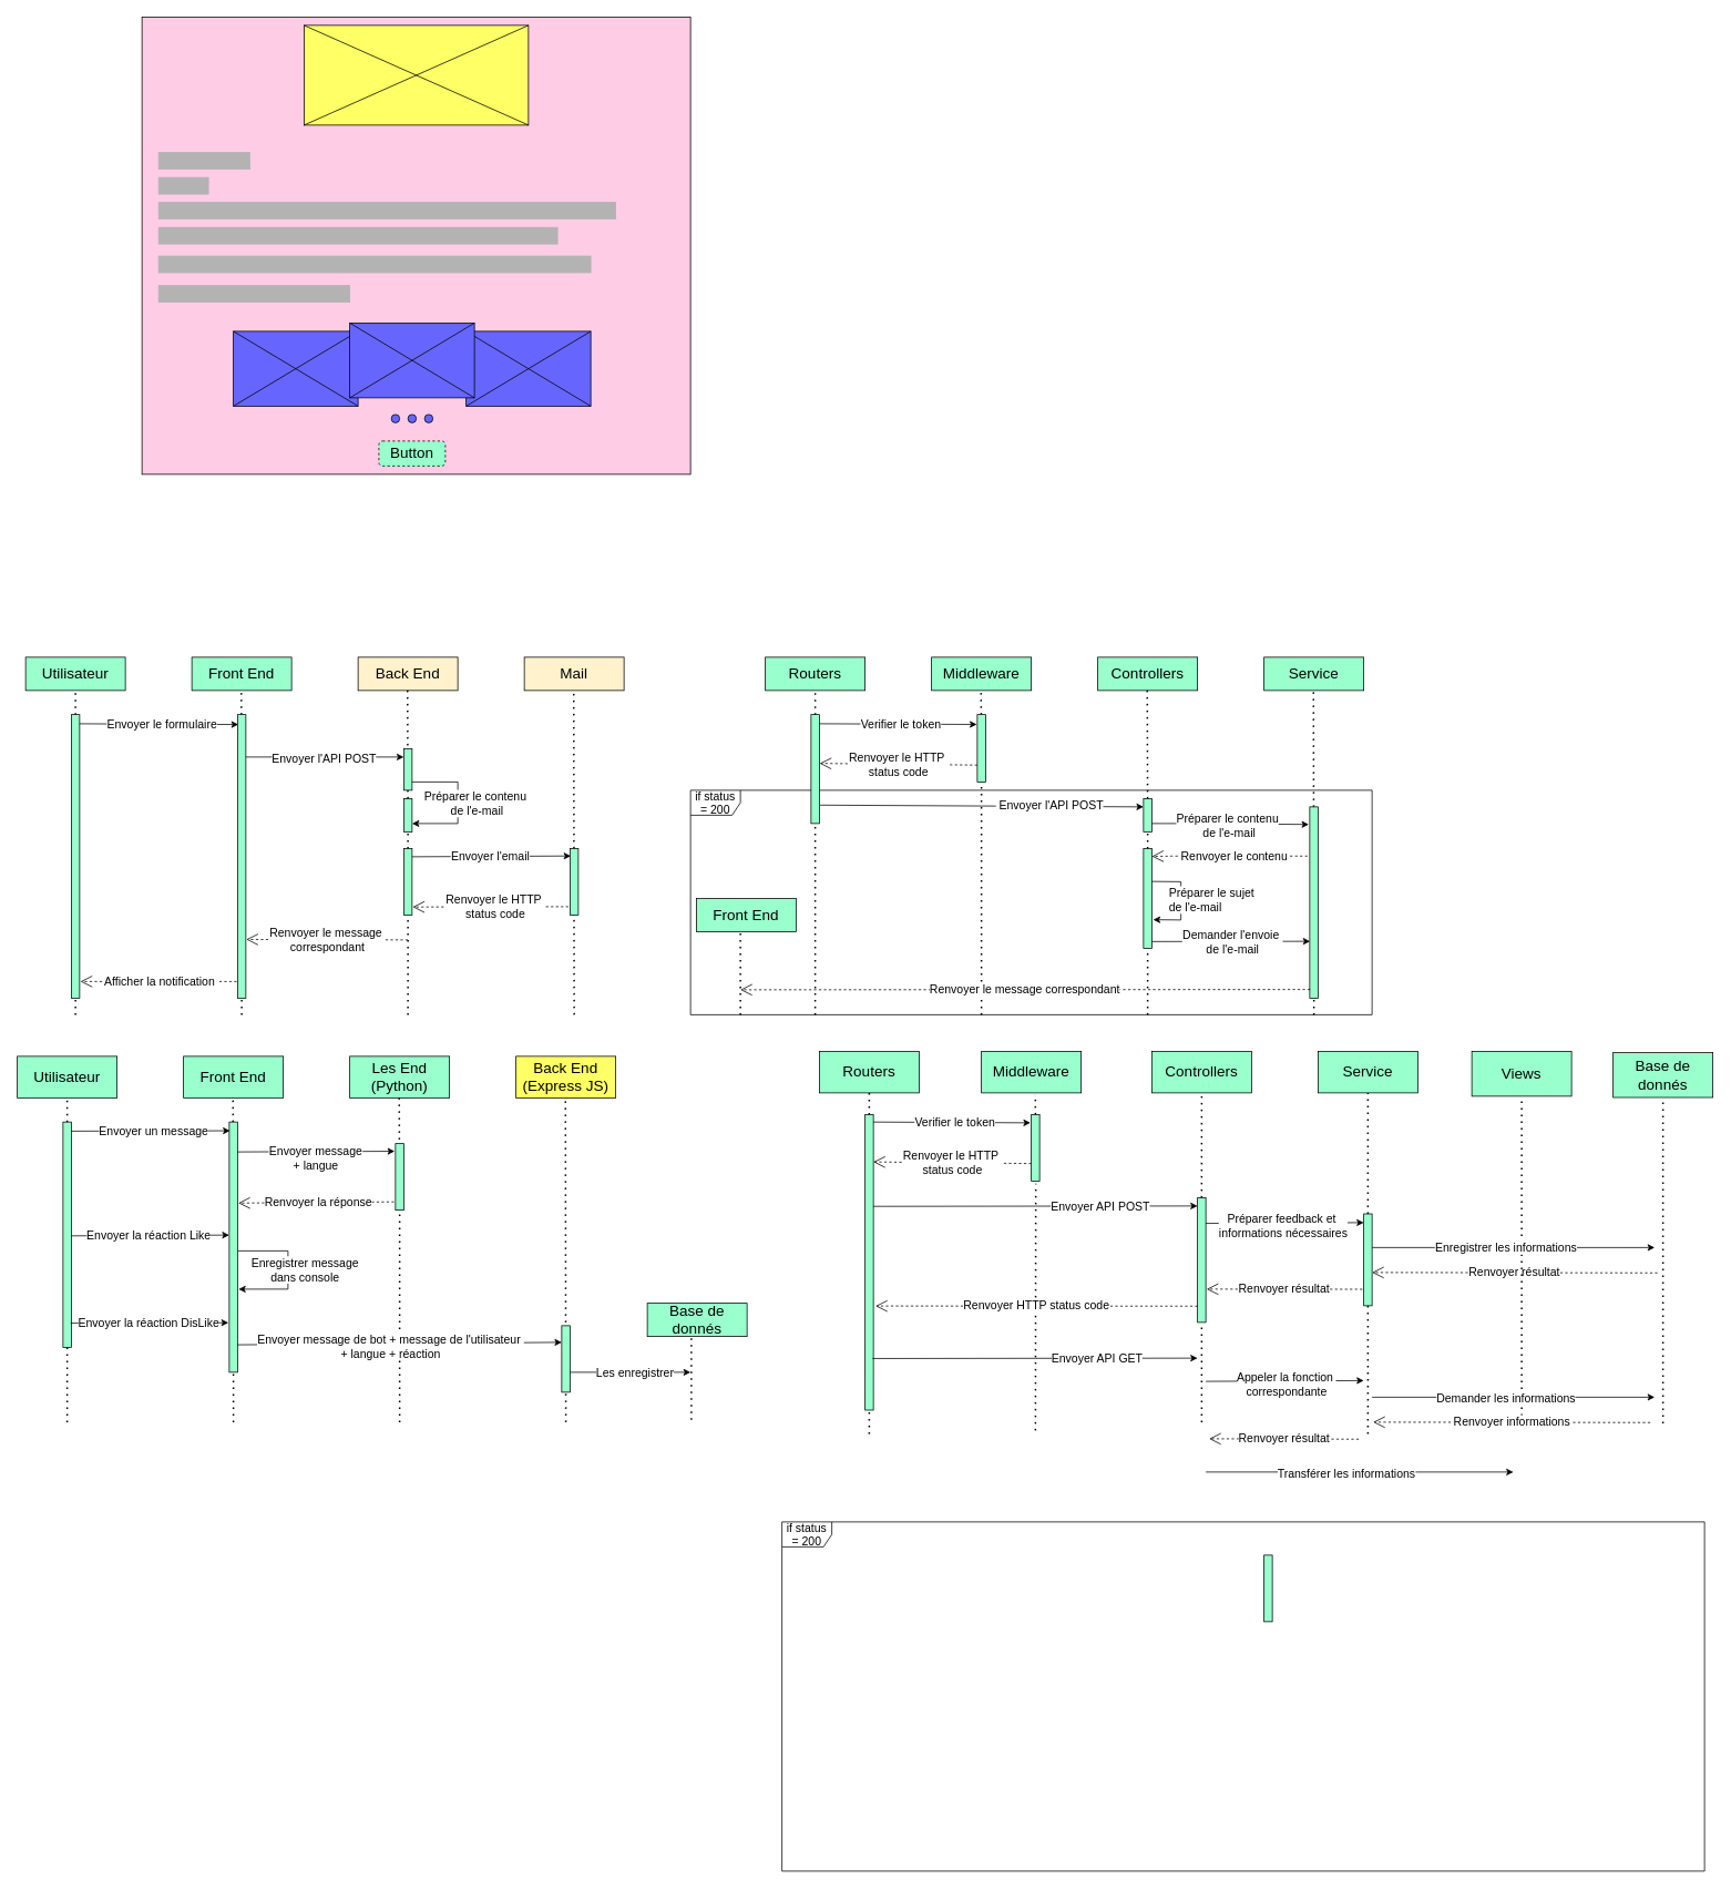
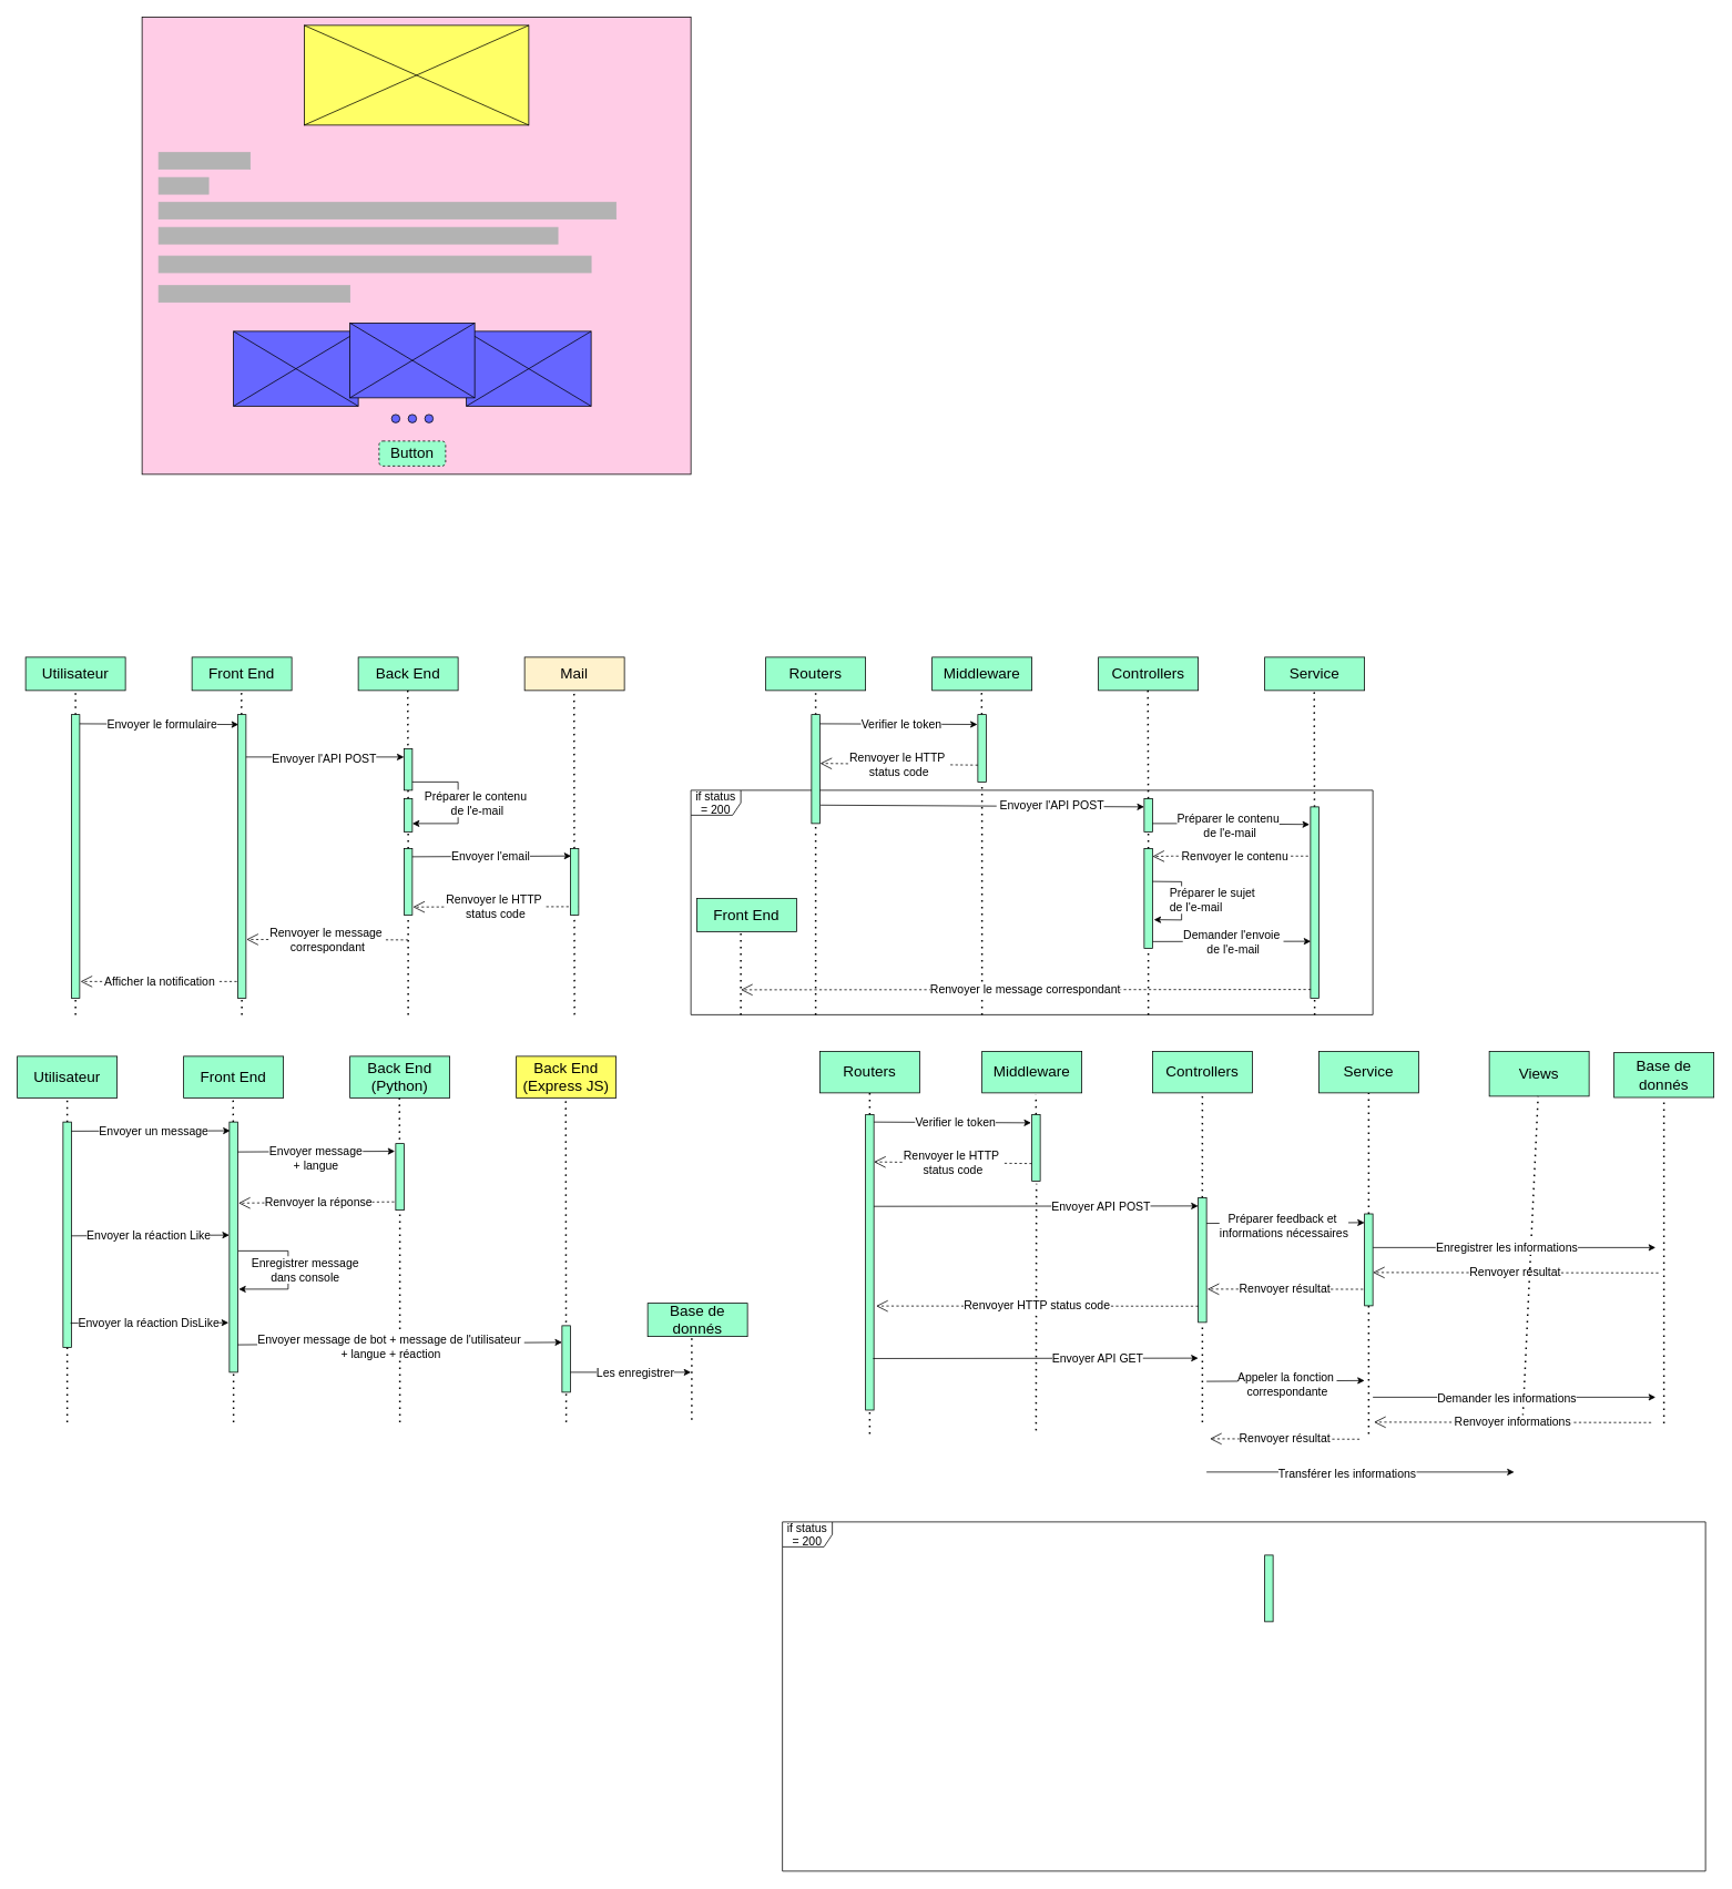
- <mxCell id="32" value="&lt;font style=&quot;font-size: 18px;&quot;&gt;Back End&lt;/font&gt;" style="rounded=0;whiteSpace=wrap;html=1;fillColor=#fff2cc;" parent="1" vertex="1"><mxGeometry x="430" y="790" width="120" height="40" as="geometry" /></mxCell>
+ <mxCell id="32" value="&lt;font style=&quot;font-size: 18px;&quot;&gt;Back End&lt;/font&gt;" style="rounded=0;whiteSpace=wrap;html=1;fillColor=#99FFCC;" parent="1" vertex="1"><mxGeometry x="430" y="790" width="120" height="40" as="geometry" /></mxCell>
- <mxCell id="141" value="&lt;span style=&quot;font-size: 18px;&quot;&gt;Views&lt;/span&gt;" style="rounded=0;whiteSpace=wrap;html=1;fillColor=#99FFCC;" vertex="1" parent="1"><mxGeometry x="1770" y="1264" width="120" height="54" as="geometry" /></mxCell>
+ <mxCell id="141" value="&lt;span style=&quot;font-size: 18px;&quot;&gt;Views&lt;/span&gt;" style="rounded=0;whiteSpace=wrap;html=1;fillColor=#99FFCC;" vertex="1" parent="1"><mxGeometry x="1790" y="1264" width="120" height="54" as="geometry" /></mxCell>
- <mxCell id="93" value="&lt;font style=&quot;font-size: 18px;&quot;&gt;Les End (Python)&lt;/font&gt;" style="rounded=0;whiteSpace=wrap;html=1;fillColor=#99FFCC;" parent="1" vertex="1"><mxGeometry x="420" y="1270" width="120" height="50" as="geometry" /></mxCell>
+ <mxCell id="93" value="&lt;font style=&quot;font-size: 18px;&quot;&gt;Back End (Python)&lt;/font&gt;" style="rounded=0;whiteSpace=wrap;html=1;fillColor=#99FFCC;" parent="1" vertex="1"><mxGeometry x="420" y="1270" width="120" height="50" as="geometry" /></mxCell>
